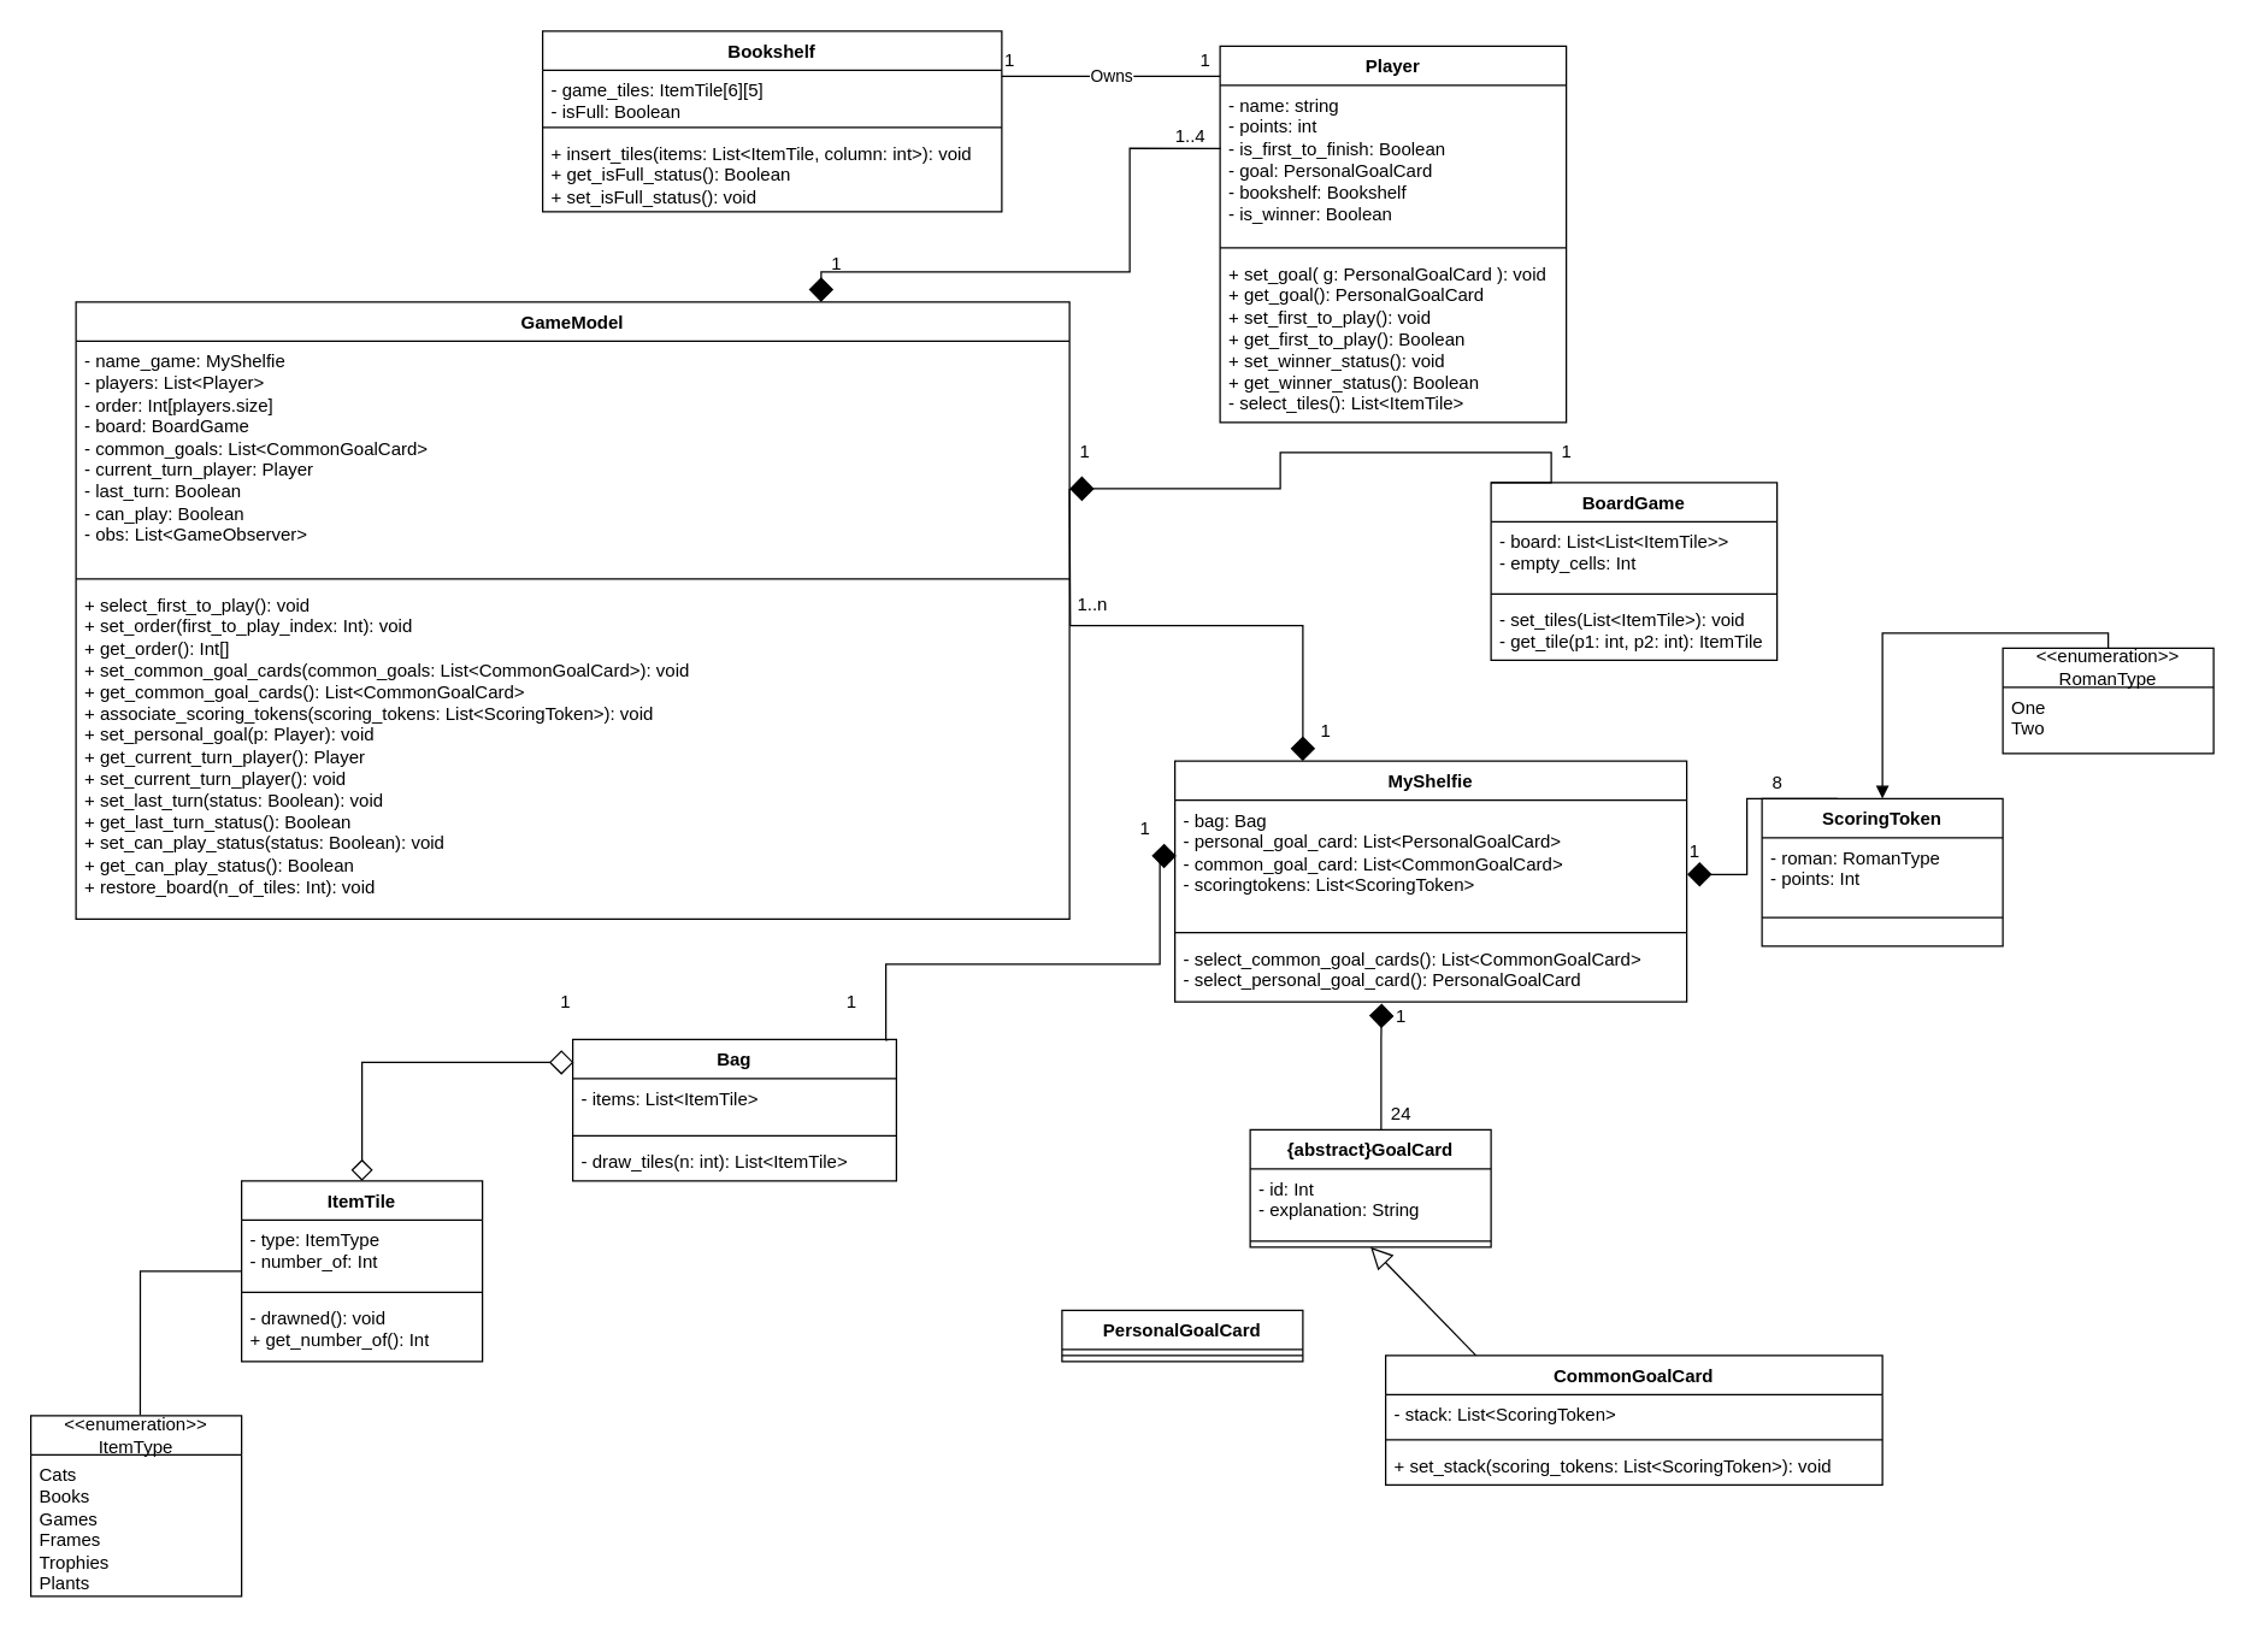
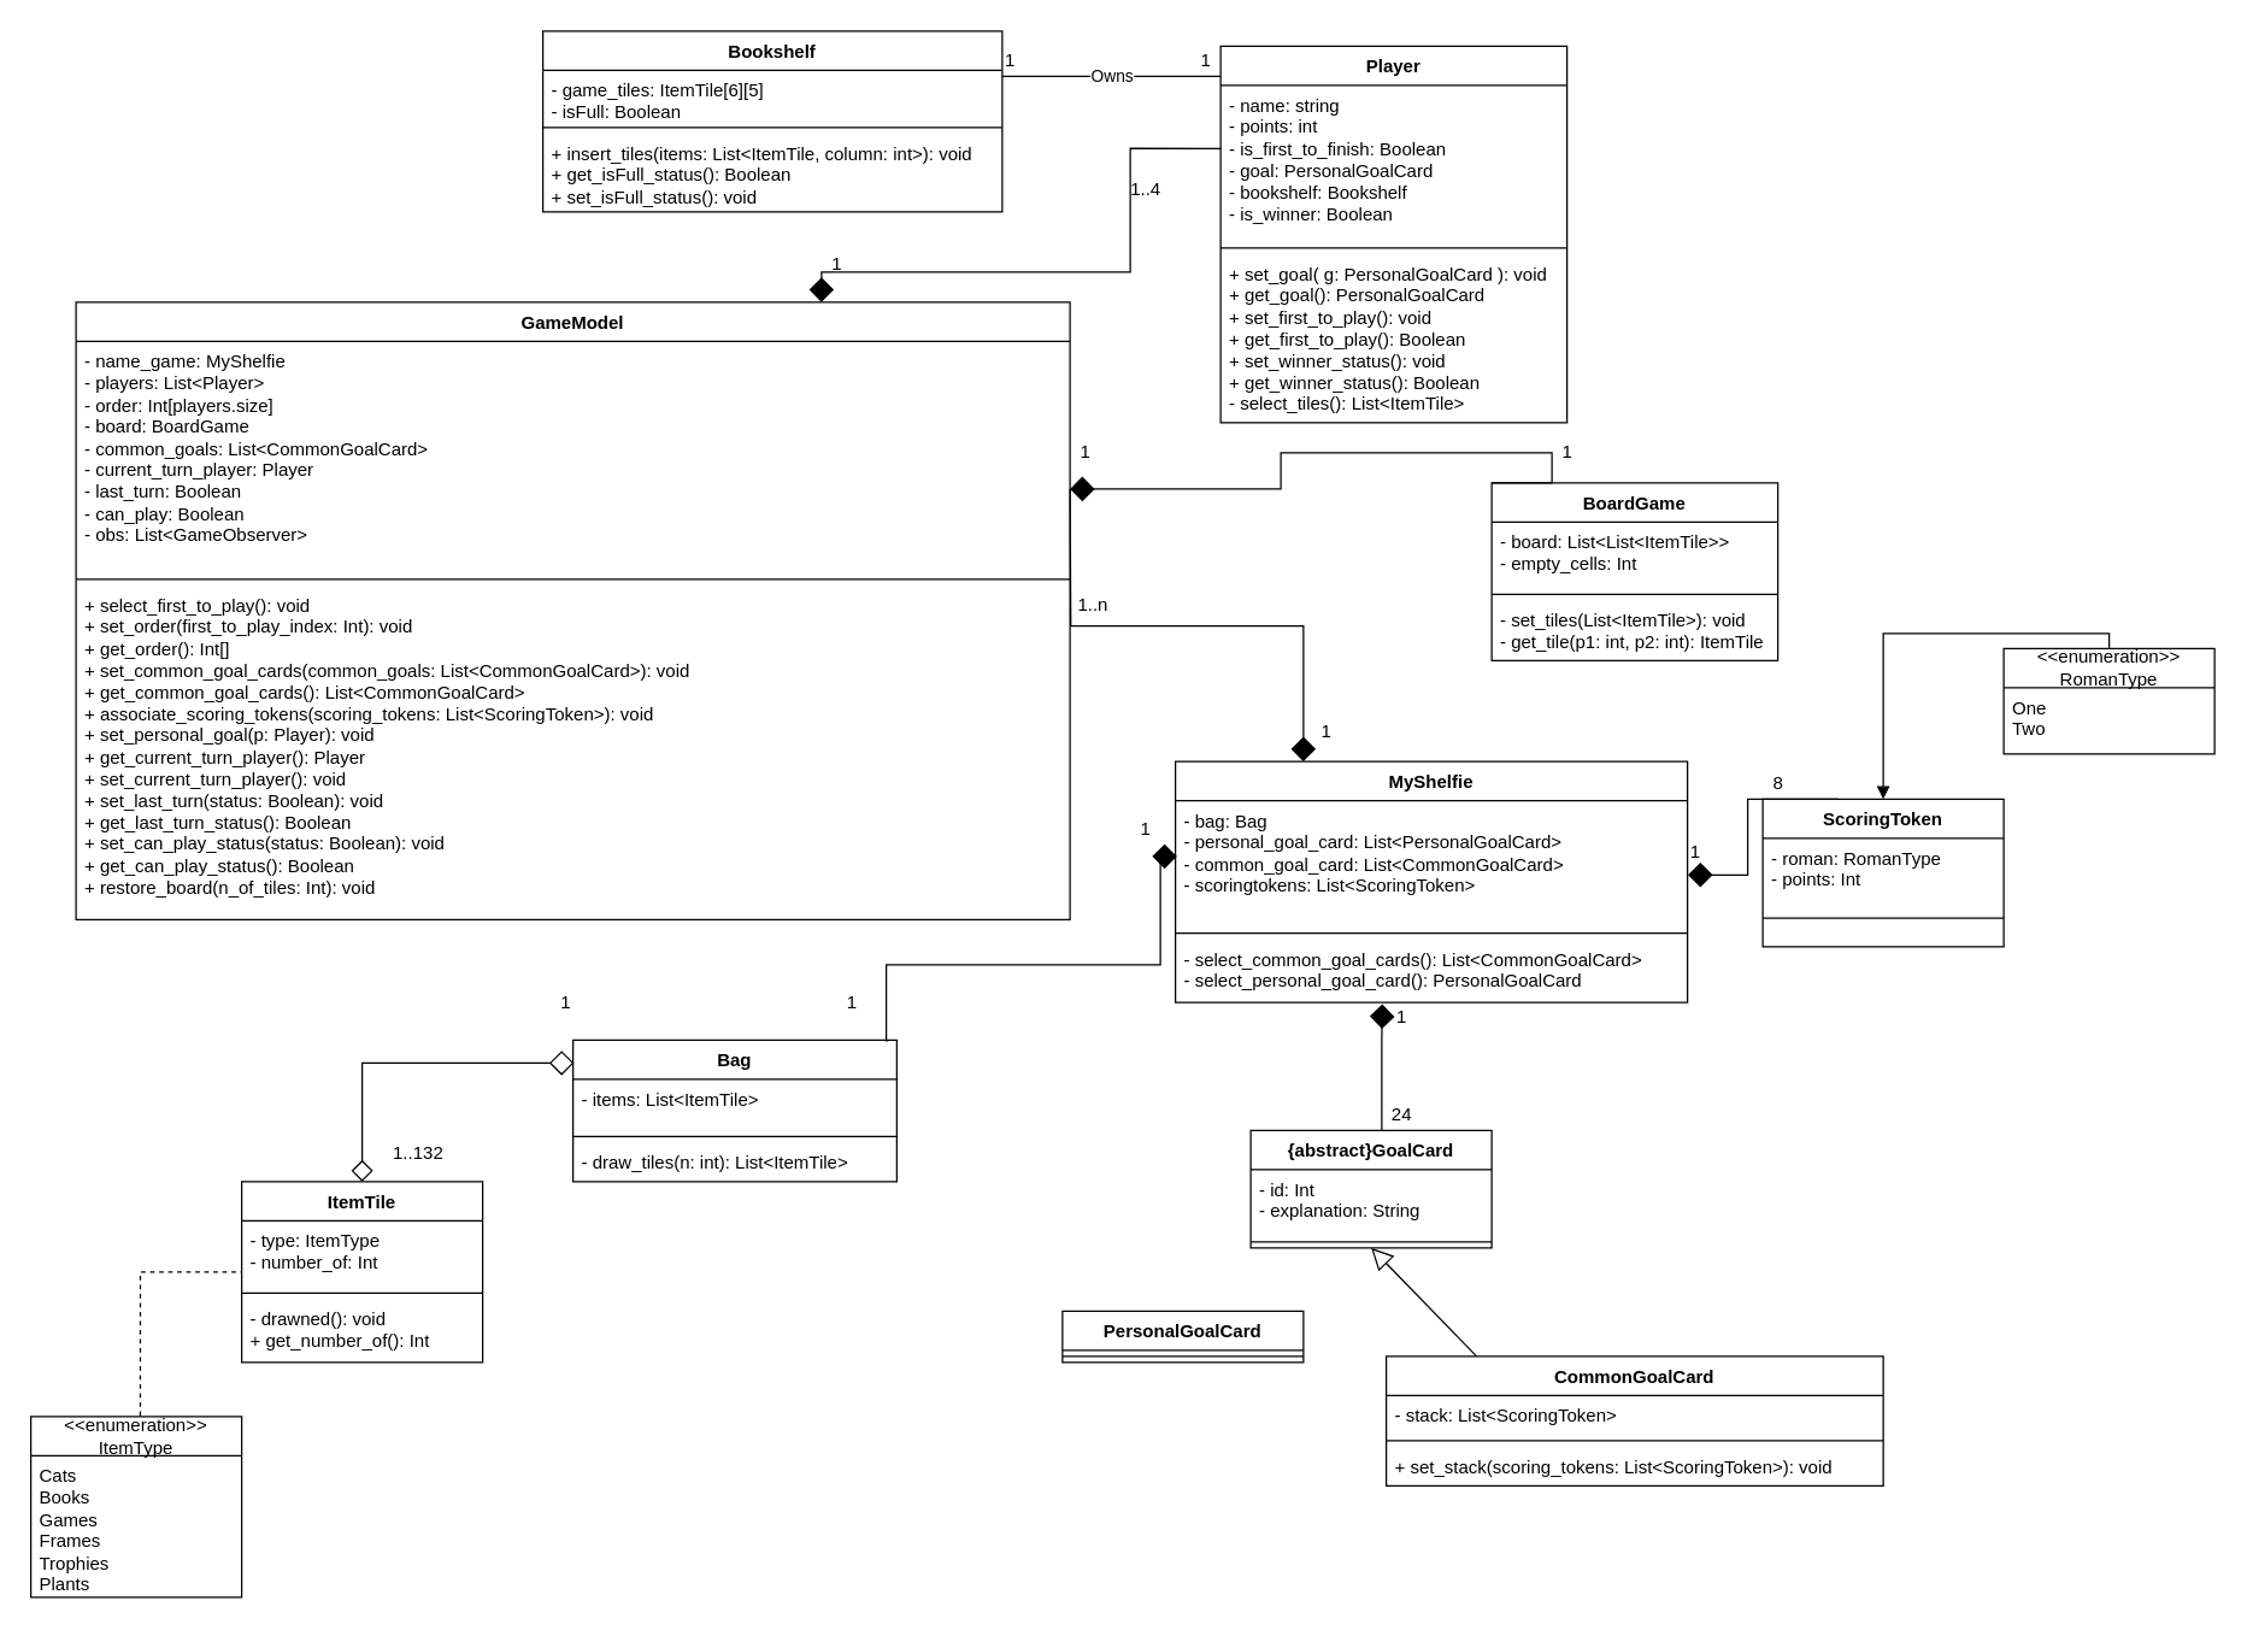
- <mxCell id="45" value="1..4" style="text;html=1;align=center;verticalAlign=middle;resizable=0;points=[];autosize=1;strokeColor=none;fillColor=none;" parent="1" vertex="1"><mxGeometry x="770" y="75" width="40" height="30" as="geometry" /></mxCell>
+ <mxCell id="45" value="1..4" style="text;html=1;align=center;verticalAlign=middle;resizable=0;points=[];autosize=1;strokeColor=none;fillColor=none;" parent="1" vertex="1"><mxGeometry x="740" y="110" width="40" height="30" as="geometry" /></mxCell>
+ <mxCell id="58" value="1..132" style="text;html=1;align=center;verticalAlign=middle;resizable=0;points=[];autosize=1;strokeColor=none;fillColor=none;" parent="1" vertex="1"><mxGeometry x="247" y="750" width="60" height="30" as="geometry" /></mxCell>
- <mxCell id="14" value="" style="endArrow=none;html=1;edgeStyle=orthogonalEdgeStyle;rounded=0;exitX=0.519;exitY=-0.004;exitDx=0;exitDy=0;exitPerimeter=0;entryX=0;entryY=0.5;entryDx=0;entryDy=0;" parent="1" source="15" target="50" edge="1"><mxGeometry relative="1" as="geometry"><mxPoint x="1383" y="280" as="sourcePoint" /><mxPoint x="259.36" y="644.936" as="targetPoint" /></mxGeometry></mxCell>
+ <mxCell id="14" value="" style="endArrow=none;html=1;edgeStyle=orthogonalEdgeStyle;rounded=0;exitX=0.519;exitY=-0.004;exitDx=0;exitDy=0;exitPerimeter=0;entryX=0;entryY=0.5;entryDx=0;entryDy=0;dashed=1;" parent="1" source="15" target="50" edge="1"><mxGeometry relative="1" as="geometry"><mxPoint x="1383" y="280" as="sourcePoint" /><mxPoint x="259.36" y="644.936" as="targetPoint" /></mxGeometry></mxCell>
